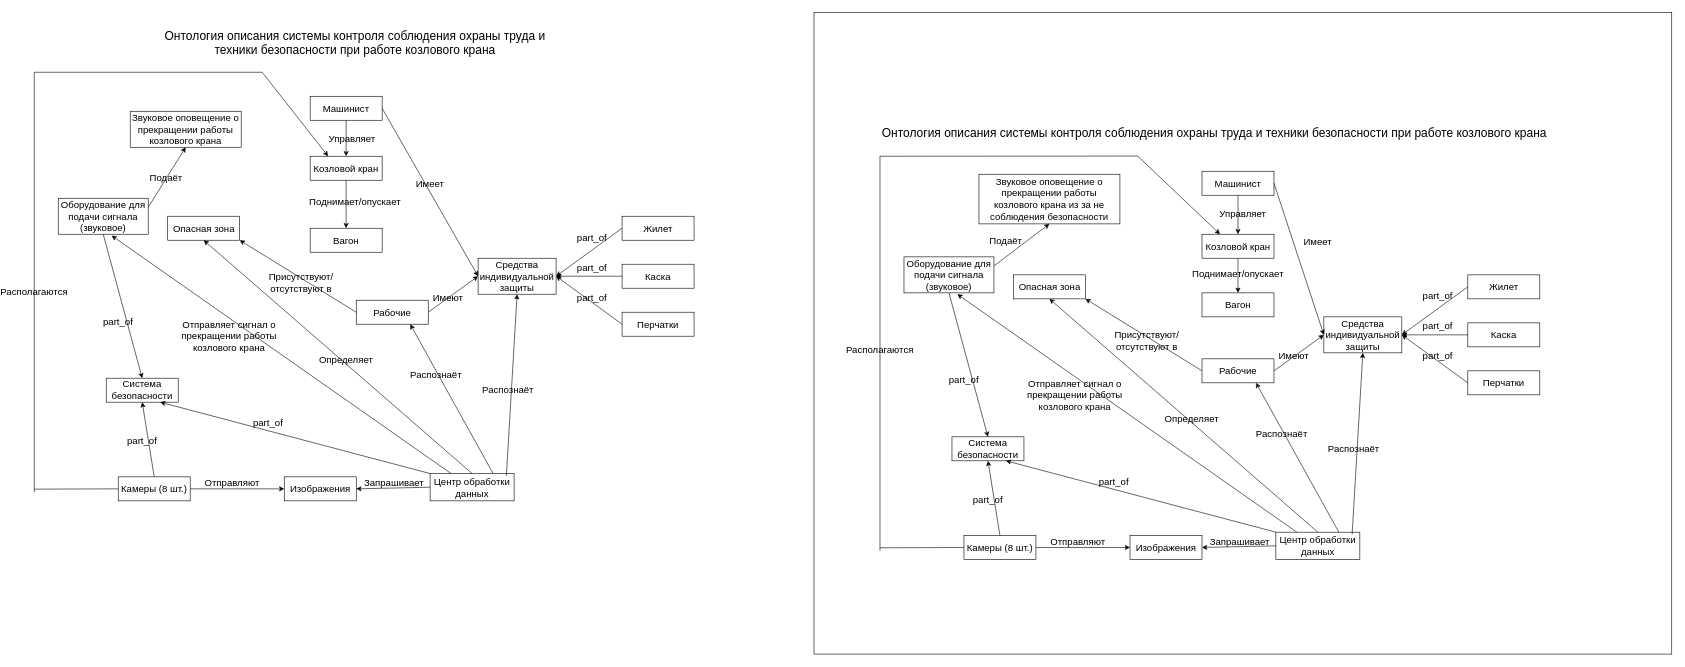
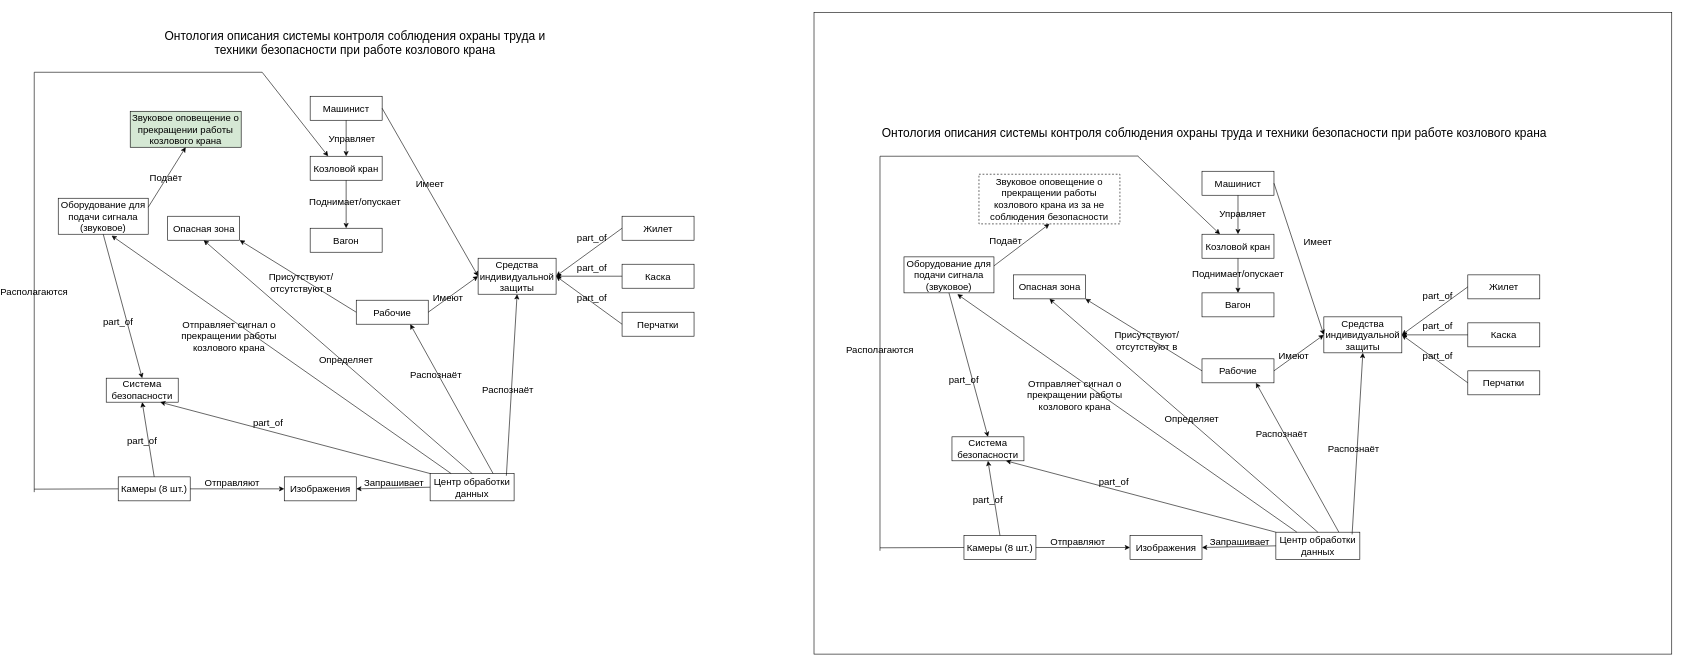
- <mxCell id="49" value="&lt;font style=&quot;font-size: 16px;&quot;&gt;Звуковое оповещение о прекращении работы козлового крана&lt;/font&gt;" style="rounded=0;whiteSpace=wrap;html=1;" vertex="1" parent="1"><mxGeometry x="210" y="185" width="185" height="60" as="geometry" /></mxCell>
+ <mxCell id="49" value="&lt;font style=&quot;font-size: 16px;&quot;&gt;Звуковое оповещение о прекращении работы козлового крана&lt;/font&gt;" style="rounded=0;whiteSpace=wrap;html=1;fillColor=#d5e8d4;" vertex="1" parent="1"><mxGeometry x="210" y="185" width="185" height="60" as="geometry" /></mxCell>
- <mxCell id="107" value="&lt;font style=&quot;font-size: 16px;&quot;&gt;Звуковое оповещение о прекращении работы козлового крана из за не соблюдения безопасности&lt;/font&gt;" style="rounded=0;whiteSpace=wrap;html=1;" vertex="1" parent="1"><mxGeometry x="1625" y="290" width="235" height="82.75" as="geometry" /></mxCell>
+ <mxCell id="107" value="&lt;font style=&quot;font-size: 16px;&quot;&gt;Звуковое оповещение о прекращении работы козлового крана из за не соблюдения безопасности&lt;/font&gt;" style="rounded=0;whiteSpace=wrap;html=1;dashed=1;" vertex="1" parent="1"><mxGeometry x="1625" y="290" width="235" height="82.75" as="geometry" /></mxCell>
